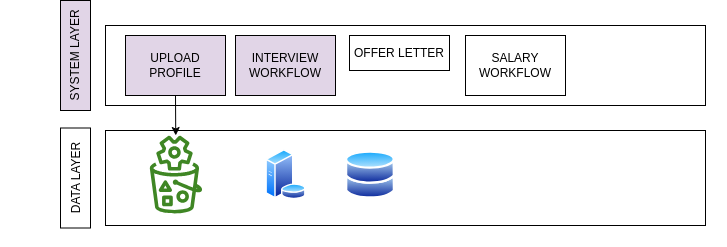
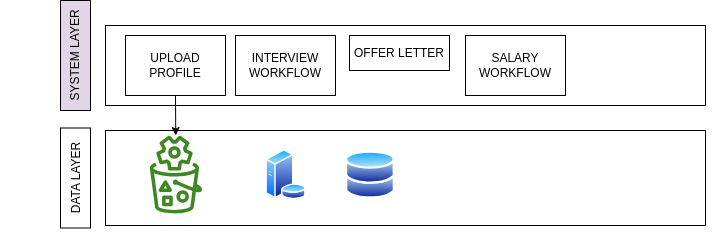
- <mxCell id="5" value="UPLOAD PROFILE" style="rounded=0;whiteSpace=wrap;html=1;fillColor=#e1d5e7;" vertex="1" parent="1"><mxGeometry x="125" y="30" width="100" height="60" as="geometry" /></mxCell>
+ <mxCell id="5" value="UPLOAD PROFILE" style="rounded=0;whiteSpace=wrap;html=1;" vertex="1" parent="1"><mxGeometry x="125" y="30" width="100" height="60" as="geometry" /></mxCell>
- <mxCell id="8" value="INTERVIEW WORKFLOW" style="rounded=0;whiteSpace=wrap;html=1;fillColor=#e1d5e7;" vertex="1" parent="1"><mxGeometry x="235" y="30" width="100" height="60" as="geometry" /></mxCell>
+ <mxCell id="8" value="INTERVIEW WORKFLOW" style="rounded=0;whiteSpace=wrap;html=1;" vertex="1" parent="1"><mxGeometry x="235" y="30" width="100" height="60" as="geometry" /></mxCell>
